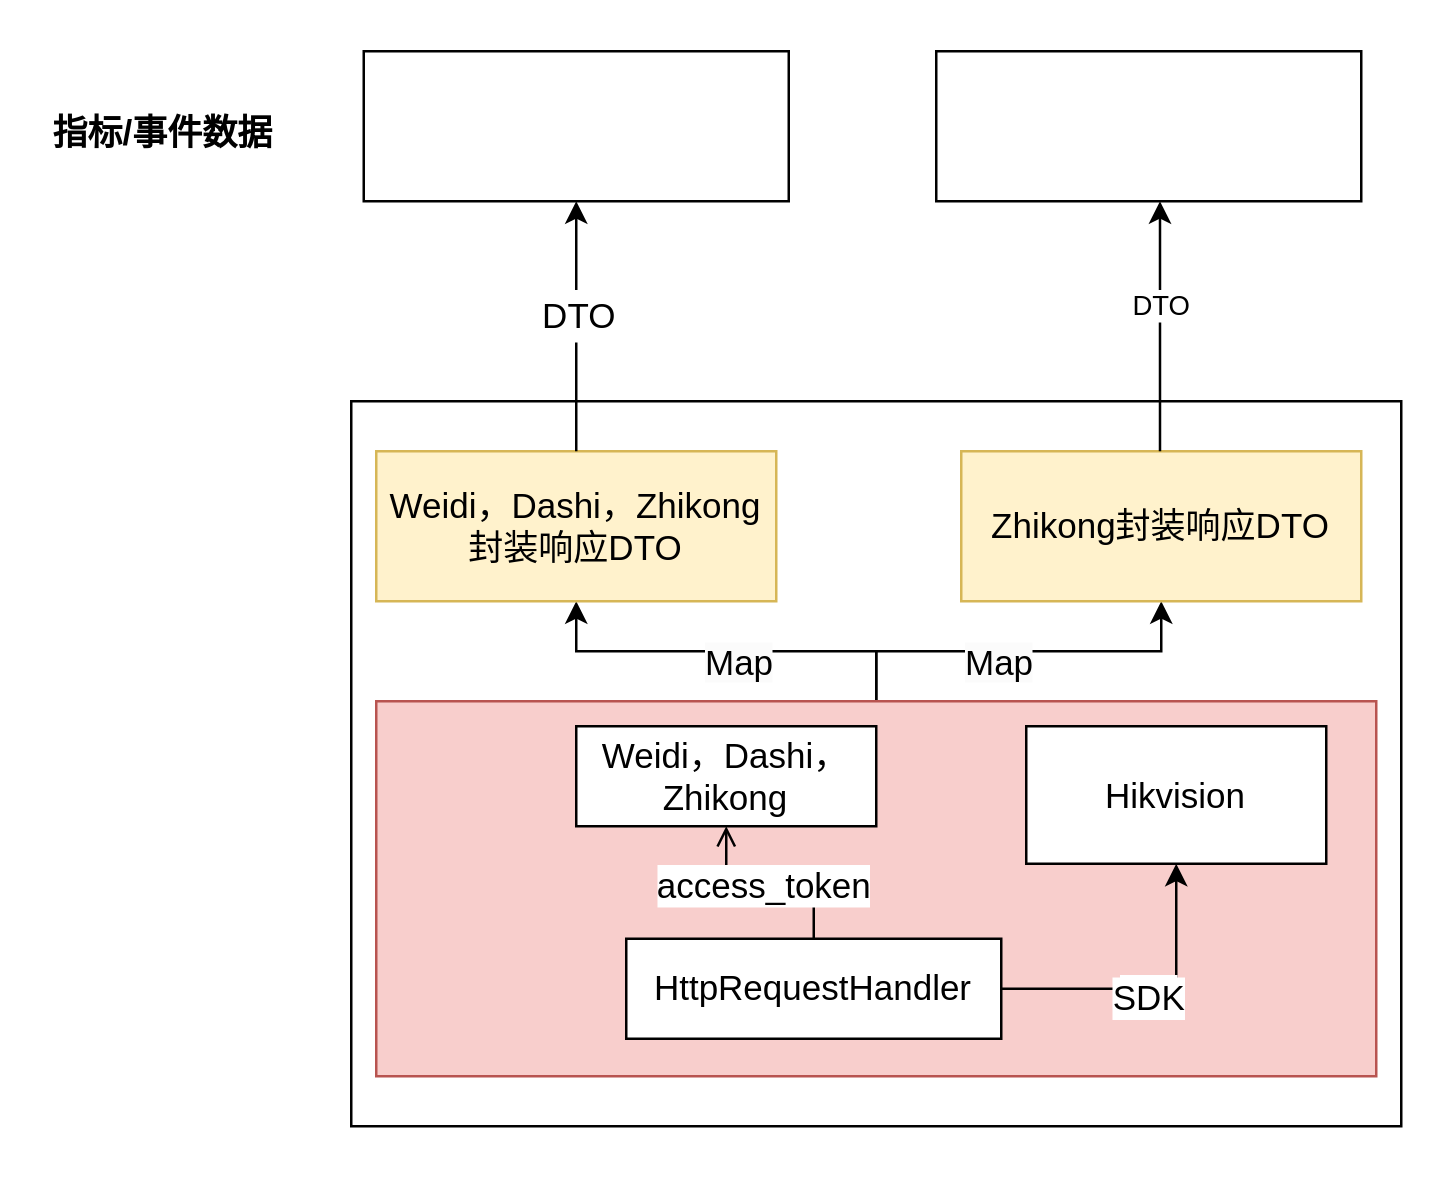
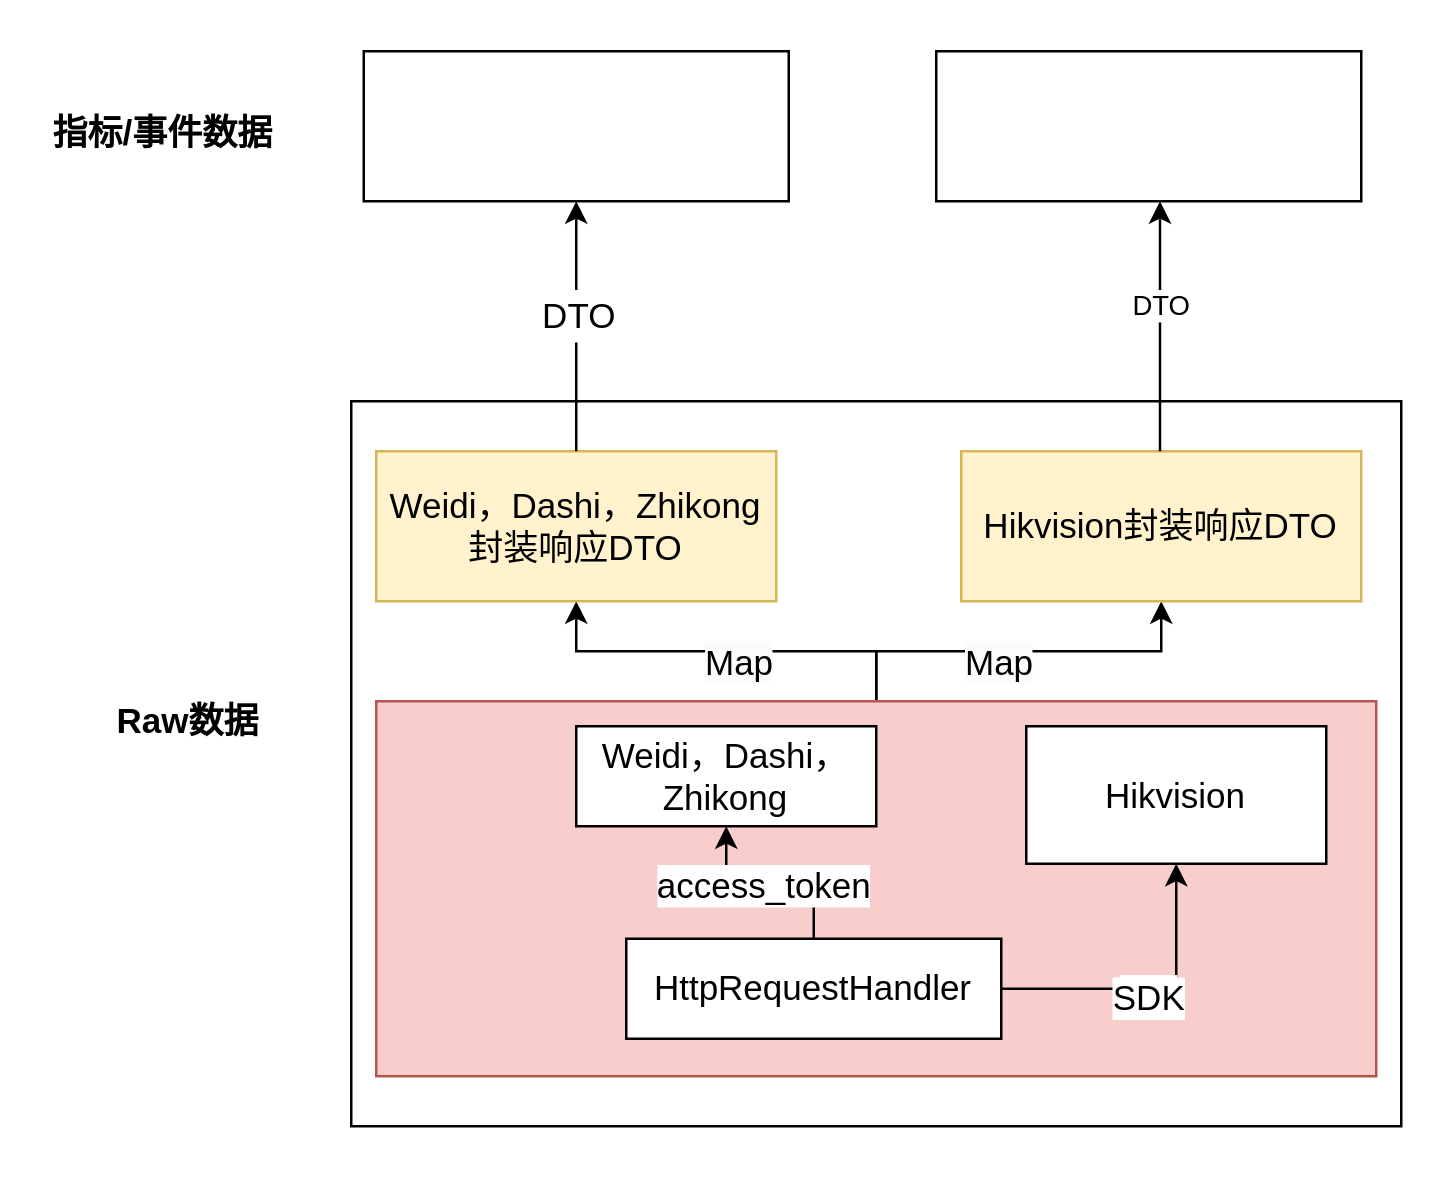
- <mxCell id="18" value="&lt;font style=&quot;font-size: 14px;&quot;&gt;Zhikong封装响应DTO&lt;/font&gt;" style="rounded=0;whiteSpace=wrap;html=1;fillColor=#fff2cc;strokeColor=#d6b656;" vertex="1" parent="1"><mxGeometry x="384" y="180" width="160" height="60" as="geometry" /></mxCell>
+ <mxCell id="18" value="&lt;font style=&quot;font-size: 14px;&quot;&gt;Hikvision封装响应DTO&lt;/font&gt;" style="rounded=0;whiteSpace=wrap;html=1;fillColor=#fff2cc;strokeColor=#d6b656;" vertex="1" parent="1"><mxGeometry x="384" y="180" width="160" height="60" as="geometry" /></mxCell>
+ <mxCell id="14" value="&lt;font style=&quot;font-size: 14px;&quot;&gt;Raw数据&lt;/font&gt;" style="text;html=1;strokeColor=none;fillColor=none;align=center;verticalAlign=middle;whiteSpace=wrap;rounded=0;fontStyle=1" vertex="1" parent="1"><mxGeometry x="40" y="270" width="70" height="35" as="geometry" /></mxCell>
- <mxCell id="6" style="edgeStyle=orthogonalEdgeStyle;rounded=0;orthogonalLoop=1;jettySize=auto;html=1;entryX=0.5;entryY=1;entryDx=0;entryDy=0;endArrow=open;" parent="1" source="11" target="12" edge="1"><mxGeometry relative="1" as="geometry" /></mxCell>
+ <mxCell id="6" style="edgeStyle=orthogonalEdgeStyle;rounded=0;orthogonalLoop=1;jettySize=auto;html=1;entryX=0.5;entryY=1;entryDx=0;entryDy=0;" parent="1" source="11" target="12" edge="1"><mxGeometry relative="1" as="geometry" /></mxCell>
